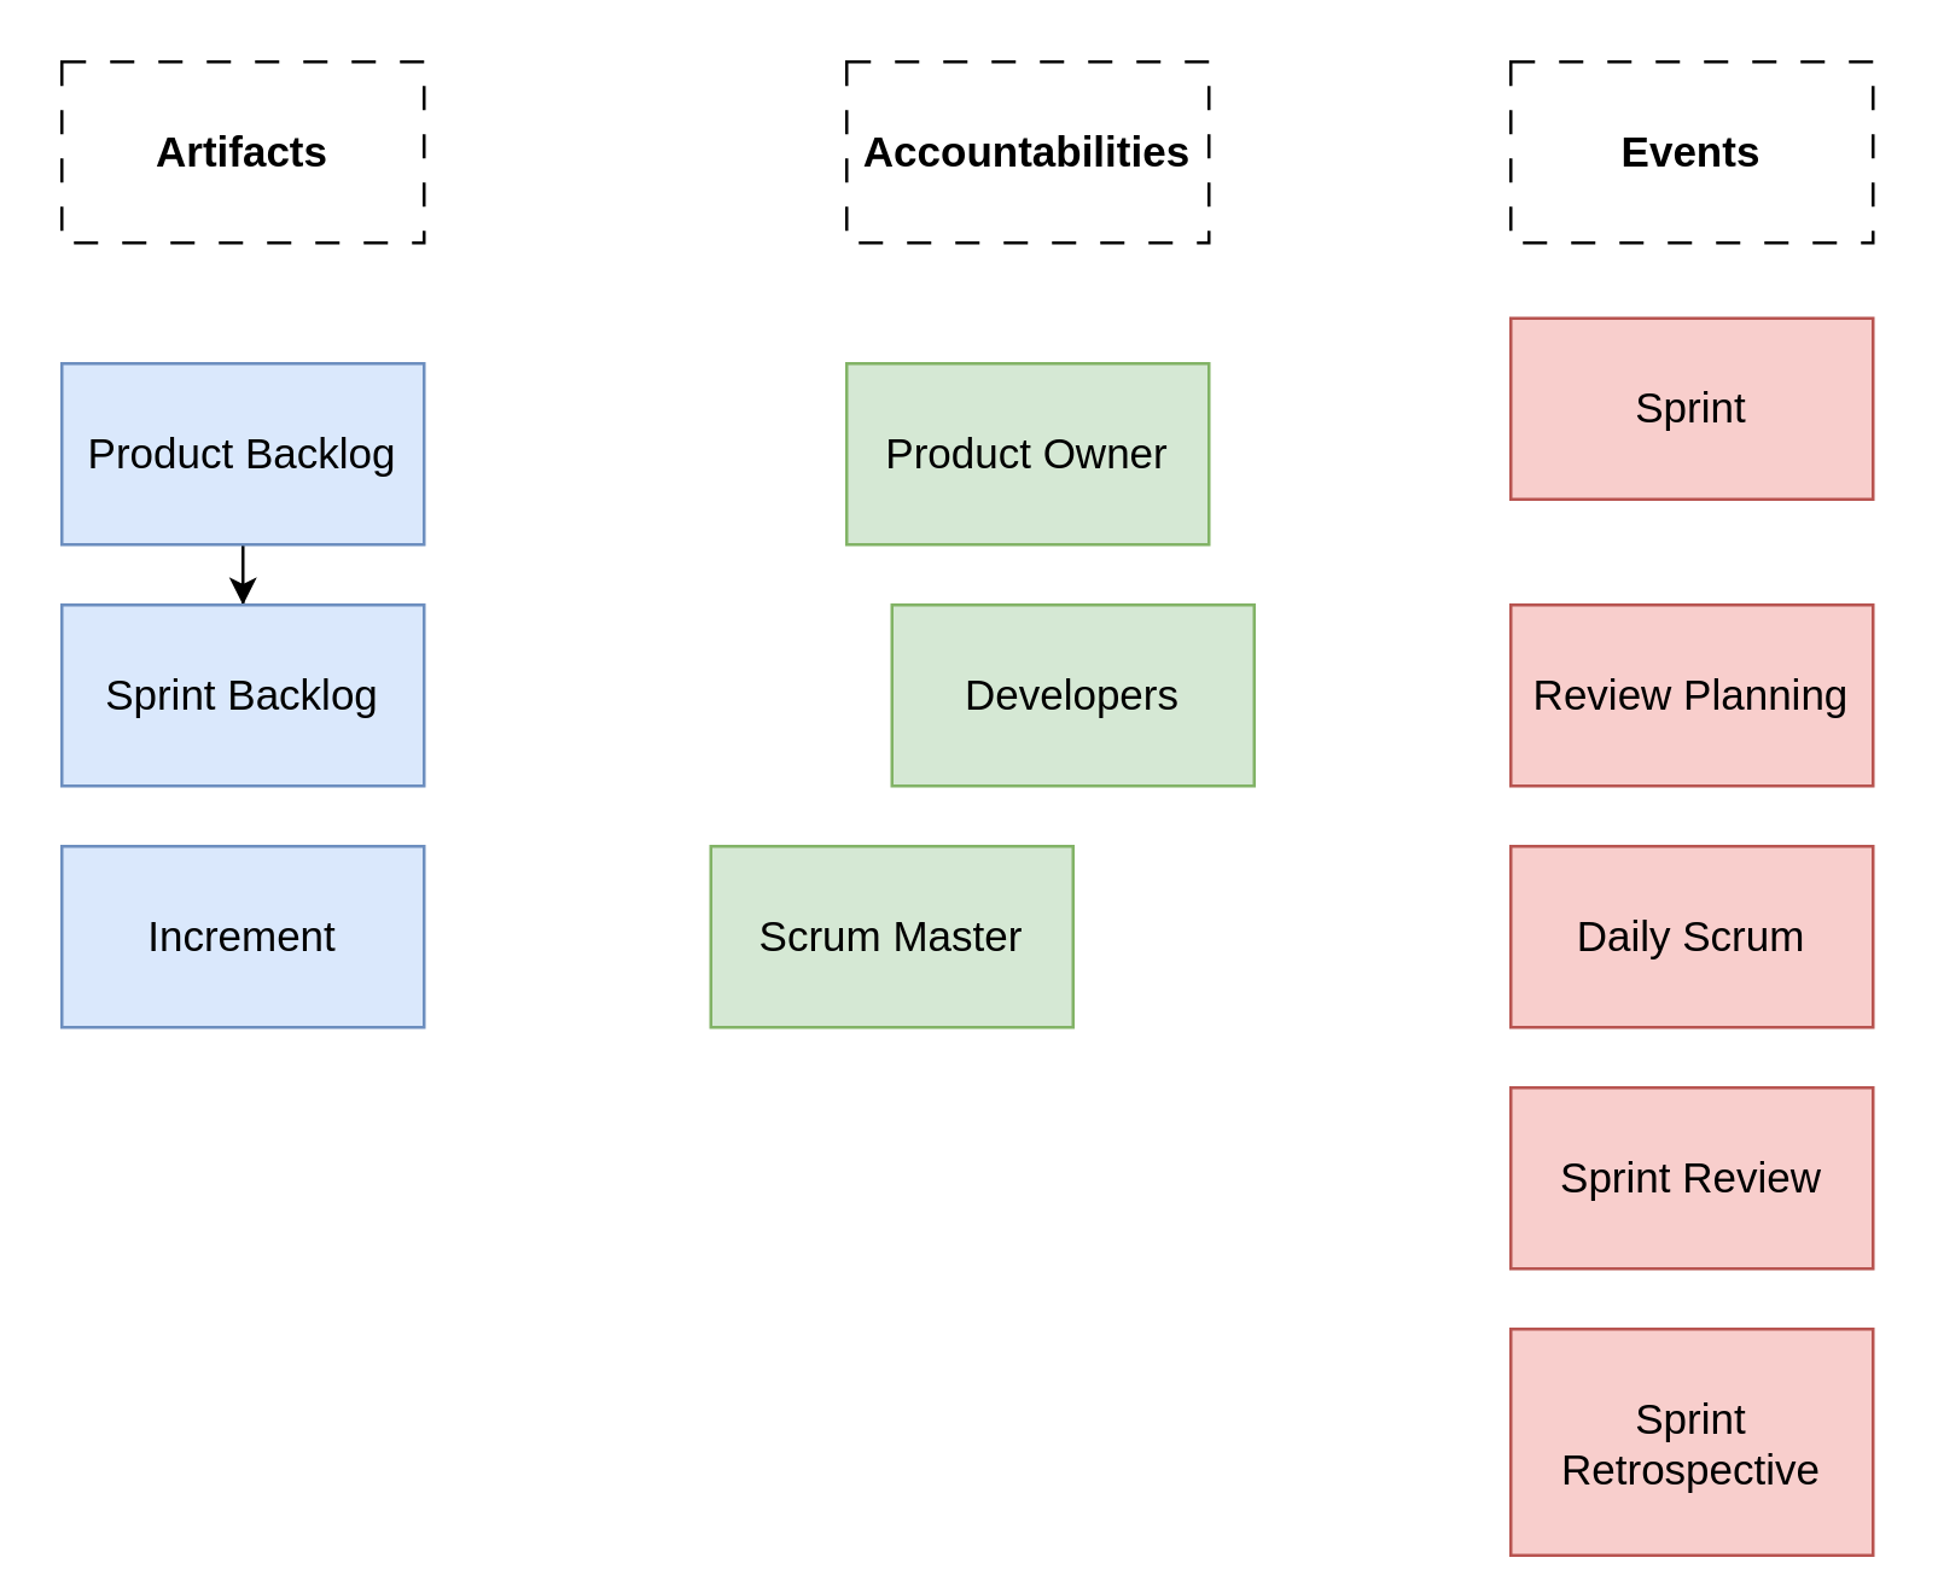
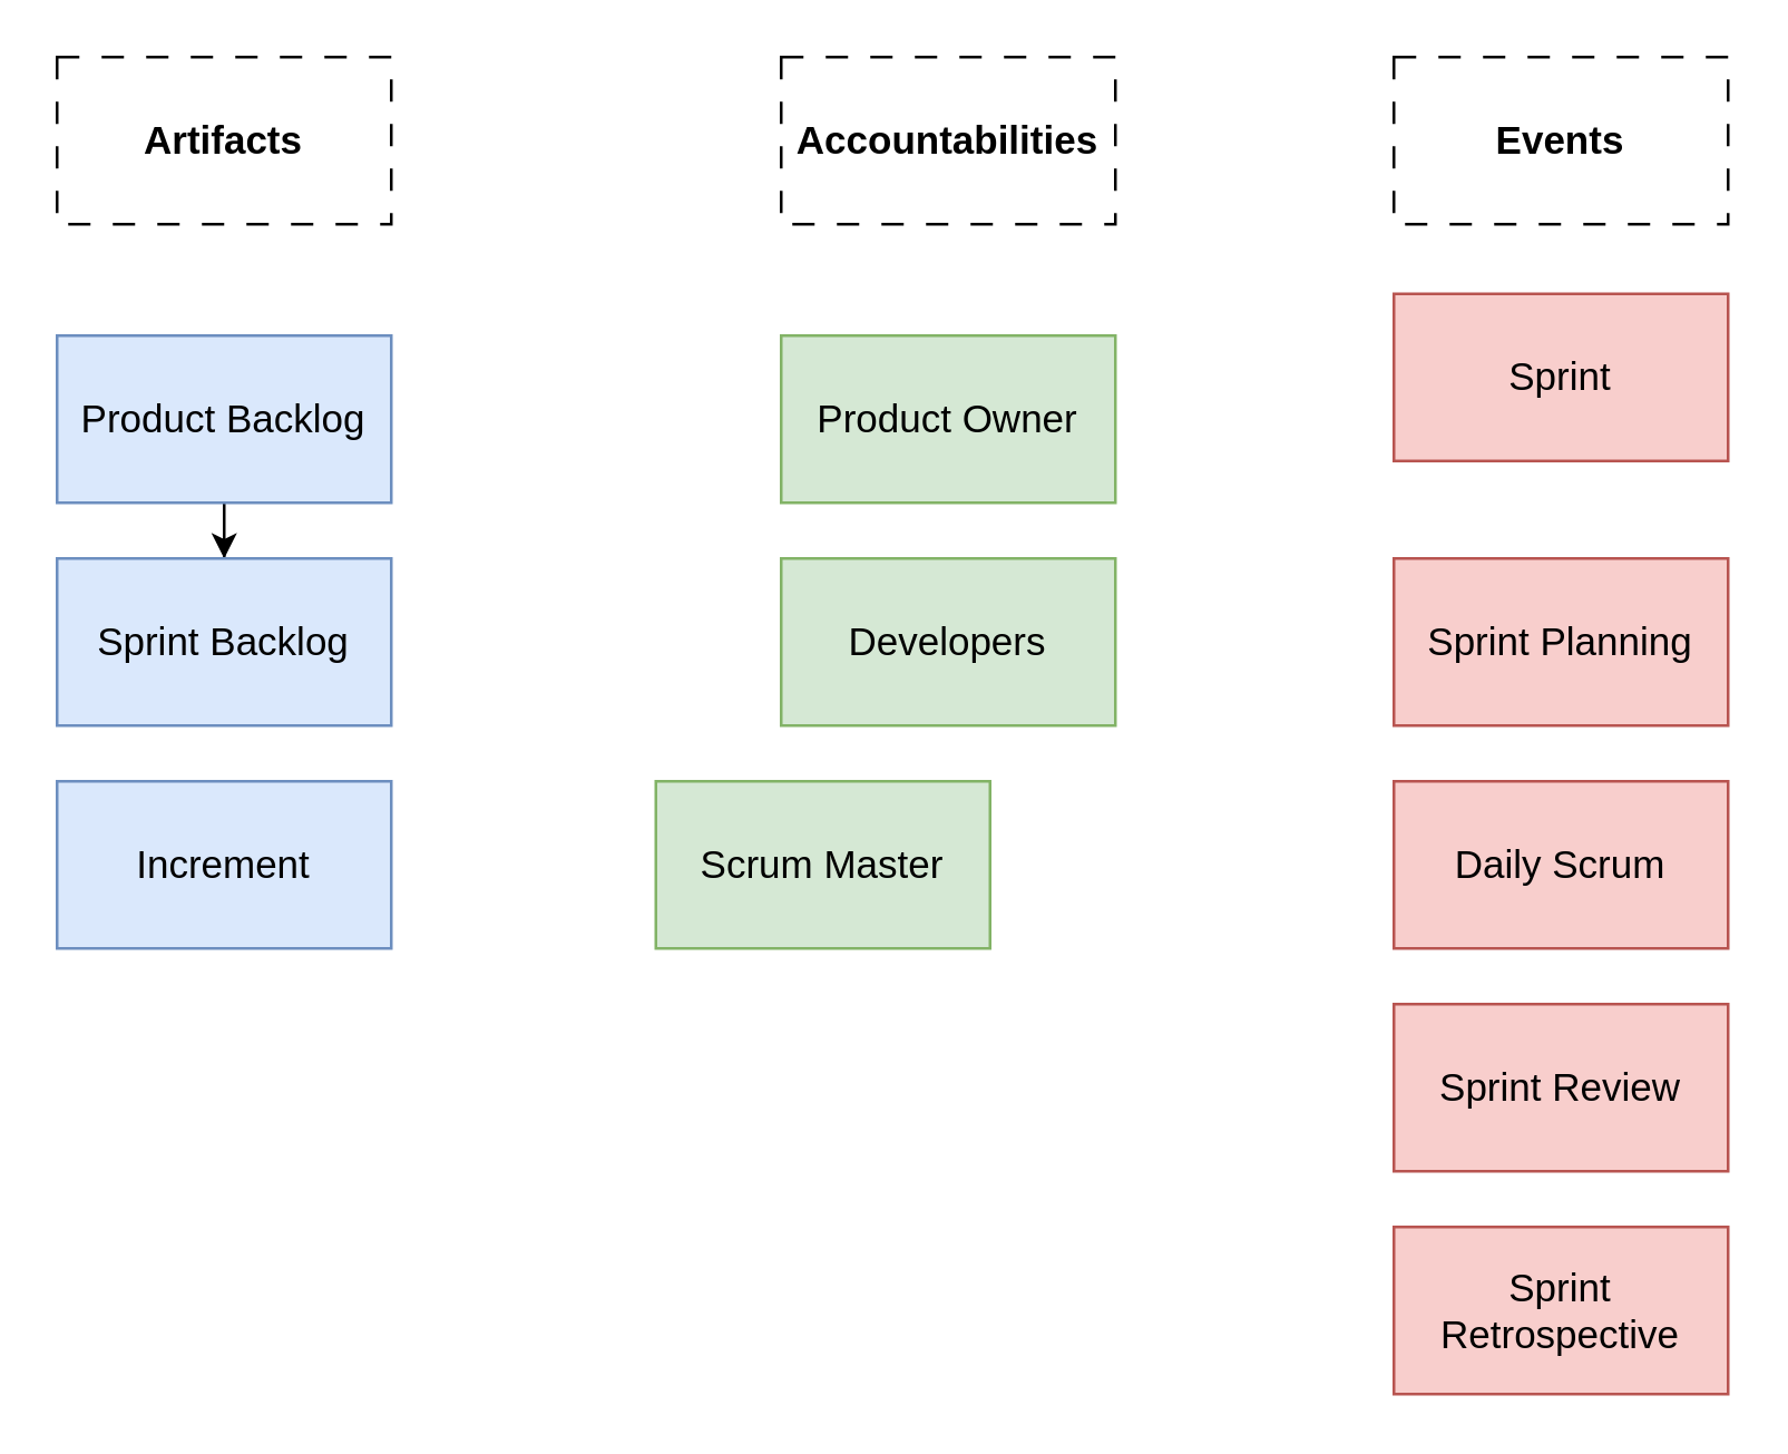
- <mxCell id="11" value="&lt;font style=&quot;font-size: 14px;&quot;&gt;Developers&lt;/font&gt;" style="rounded=0;whiteSpace=wrap;html=1;fillColor=#d5e8d4;strokeColor=#82b366;" vertex="1" parent="1"><mxGeometry x="295" y="200" width="120" height="60" as="geometry" /></mxCell>
+ <mxCell id="11" value="&lt;font style=&quot;font-size: 14px;&quot;&gt;Developers&lt;/font&gt;" style="rounded=0;whiteSpace=wrap;html=1;fillColor=#d5e8d4;strokeColor=#82b366;" vertex="1" parent="1"><mxGeometry x="280" y="200" width="120" height="60" as="geometry" /></mxCell>
- <mxCell id="13" value="&lt;font style=&quot;font-size: 14px;&quot;&gt;Review Planning&lt;/font&gt;" style="rounded=0;whiteSpace=wrap;html=1;fillColor=#f8cecc;strokeColor=#b85450;" vertex="1" parent="1"><mxGeometry x="500" y="200" width="120" height="60" as="geometry" /></mxCell>
+ <mxCell id="13" value="&lt;font style=&quot;font-size: 14px;&quot;&gt;Sprint Planning&lt;/font&gt;" style="rounded=0;whiteSpace=wrap;html=1;fillColor=#f8cecc;strokeColor=#b85450;" vertex="1" parent="1"><mxGeometry x="500" y="200" width="120" height="60" as="geometry" /></mxCell>
- <mxCell id="16" value="&lt;font style=&quot;font-size: 14px;&quot;&gt;Sprint Retrospective&lt;/font&gt;" style="rounded=0;whiteSpace=wrap;html=1;fillColor=#f8cecc;strokeColor=#b85450;" vertex="1" parent="1"><mxGeometry x="500" y="440" width="120" height="75" as="geometry" /></mxCell>
+ <mxCell id="16" value="&lt;font style=&quot;font-size: 14px;&quot;&gt;Sprint Retrospective&lt;/font&gt;" style="rounded=0;whiteSpace=wrap;html=1;fillColor=#f8cecc;strokeColor=#b85450;" vertex="1" parent="1"><mxGeometry x="500" y="440" width="120" height="60" as="geometry" /></mxCell>
